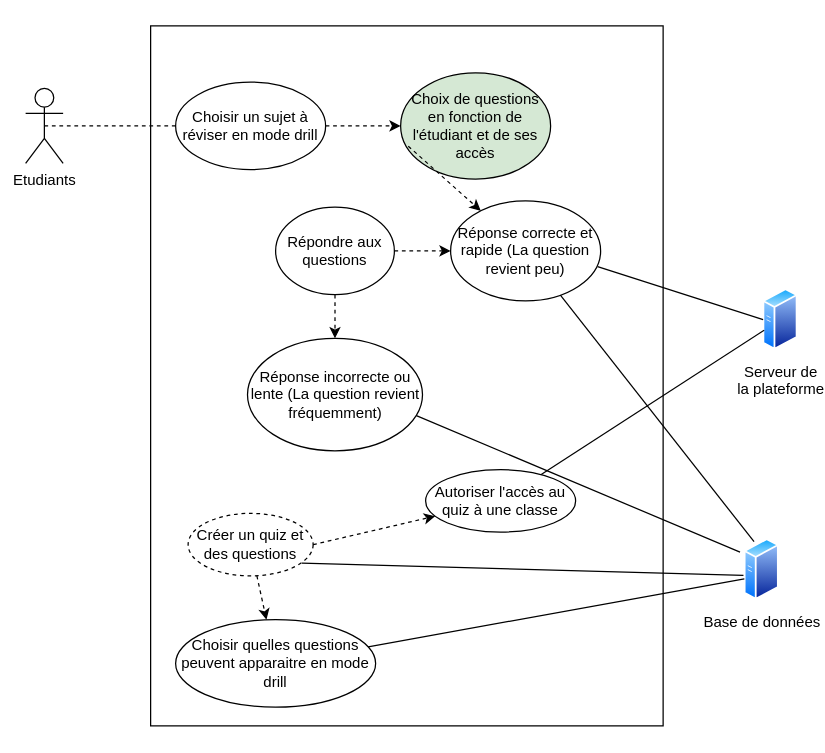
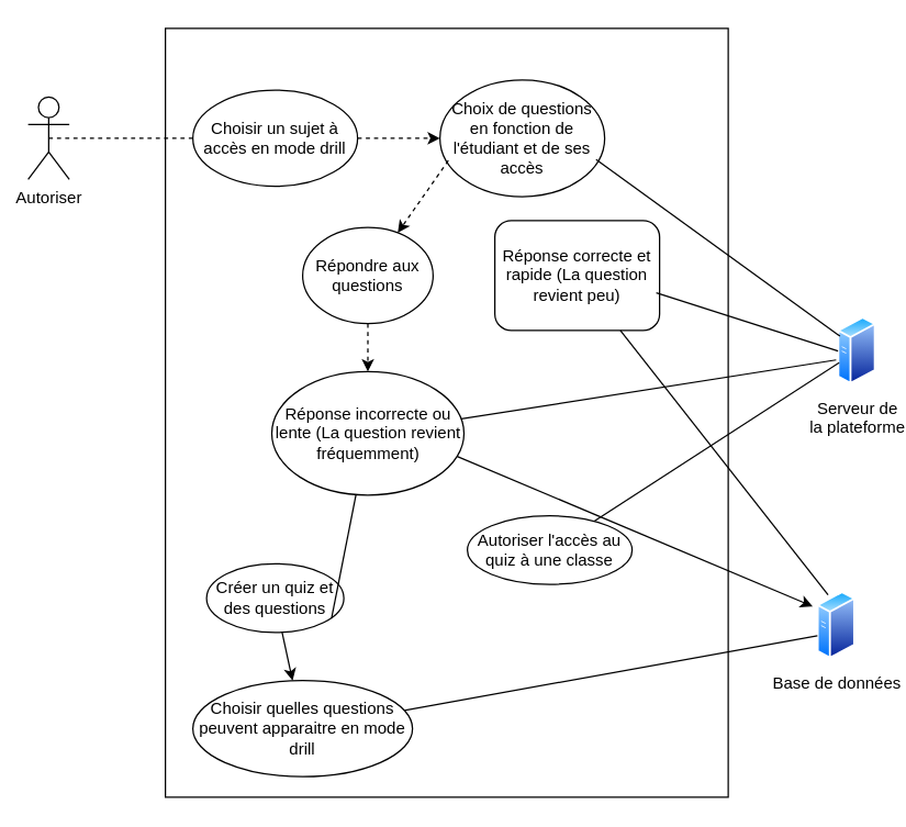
- <mxCell id="5" value="Choisir un sujet à réviser en mode drill" style="ellipse;whiteSpace=wrap;html=1;" vertex="1" parent="1"><mxGeometry x="140" y="65" width="120" height="70" as="geometry" /></mxCell>
+ <mxCell id="5" value="Choisir un sujet à accès en mode drill" style="ellipse;whiteSpace=wrap;html=1;" vertex="1" parent="1"><mxGeometry x="140" y="65" width="120" height="70" as="geometry" /></mxCell>
- <mxCell id="9" value="Choix de questions en fonction de l'étudiant et de ses accès" style="ellipse;whiteSpace=wrap;html=1;fillColor=#d5e8d4;" vertex="1" parent="1"><mxGeometry x="320" y="57.5" width="120" height="85" as="geometry" /></mxCell>
+ <mxCell id="9" value="Choix de questions en fonction de l'étudiant et de ses accès" style="ellipse;whiteSpace=wrap;html=1;" vertex="1" parent="1"><mxGeometry x="320" y="57.5" width="120" height="85" as="geometry" /></mxCell>
- <mxCell id="19" value="" style="html=1;labelBackgroundColor=#ffffff;startArrow=none;startFill=0;startSize=6;endArrow=classic;endFill=1;endSize=6;jettySize=auto;orthogonalLoop=1;strokeWidth=1;dashed=1;fontSize=14;rounded=0;exitX=0.051;exitY=0.691;exitDx=0;exitDy=0;exitPerimeter=0;" edge="1" parent="1" source="9" target="10"><mxGeometry width="60" height="60" relative="1" as="geometry"><mxPoint x="270" y="110" as="sourcePoint" /><mxPoint x="360" y="113" as="targetPoint" /></mxGeometry></mxCell>
+ <mxCell id="19" value="" style="html=1;labelBackgroundColor=#ffffff;startArrow=none;startFill=0;startSize=6;endArrow=classic;endFill=1;endSize=6;jettySize=auto;orthogonalLoop=1;strokeWidth=1;dashed=1;fontSize=14;rounded=0;exitX=0.051;exitY=0.691;exitDx=0;exitDy=0;exitPerimeter=0;" edge="1" parent="1" source="9" target="11"><mxGeometry width="60" height="60" relative="1" as="geometry"><mxPoint x="270" y="110" as="sourcePoint" /><mxPoint x="360" y="113" as="targetPoint" /></mxGeometry></mxCell>
- <mxCell id="3" value="Etudiants" style="shape=umlActor;verticalLabelPosition=bottom;verticalAlign=top;html=1;outlineConnect=0;" vertex="1" parent="1"><mxGeometry x="20" y="70" width="30" height="60" as="geometry" /></mxCell>
+ <mxCell id="3" value="Autoriser" style="shape=umlActor;verticalLabelPosition=bottom;verticalAlign=top;html=1;outlineConnect=0;" vertex="1" parent="1"><mxGeometry x="20" y="70" width="30" height="60" as="geometry" /></mxCell>
+ <mxCell id="17" value="" style="endArrow=none;html=1;rounded=0;exitX=0.948;exitY=0.683;exitDx=0;exitDy=0;exitPerimeter=0;entryX=0;entryY=0.25;entryDx=0;entryDy=0;" edge="1" parent="1" source="9" target="4"><mxGeometry width="50" height="50" relative="1" as="geometry"><mxPoint x="320" y="290" as="sourcePoint" /><mxPoint x="590" y="230" as="targetPoint" /></mxGeometry></mxCell>
- <mxCell id="21" value="" style="html=1;labelBackgroundColor=#ffffff;startArrow=none;startFill=0;startSize=6;endArrow=classic;endFill=1;endSize=6;jettySize=auto;orthogonalLoop=1;strokeWidth=1;dashed=1;fontSize=14;rounded=0;entryX=0;entryY=0.5;entryDx=0;entryDy=0;exitX=1;exitY=0.5;exitDx=0;exitDy=0;" edge="1" parent="1" source="11" target="10"><mxGeometry width="60" height="60" relative="1" as="geometry"><mxPoint x="278" y="240" as="sourcePoint" /><mxPoint x="280" y="280" as="targetPoint" /></mxGeometry></mxCell>
- <mxCell id="10" value="Réponse correcte et rapide (La question revient peu)" style="ellipse;whiteSpace=wrap;html=1;" vertex="1" parent="1"><mxGeometry x="360" y="160" width="120" height="80" as="geometry" /></mxCell>
+ <mxCell id="10" value="Réponse correcte et rapide (La question revient peu)" style="whiteSpace=wrap;html=1;rounded=1;" vertex="1" parent="1"><mxGeometry x="360" y="160" width="120" height="80" as="geometry" /></mxCell>
+ <mxCell id="22" value="" style="endArrow=none;html=1;rounded=0;entryX=-0.05;entryY=0.63;entryDx=0;entryDy=0;entryPerimeter=0;" edge="1" parent="1" source="12" target="4"><mxGeometry width="50" height="50" relative="1" as="geometry"><mxPoint x="474" y="128" as="sourcePoint" /><mxPoint x="600" y="250" as="targetPoint" /></mxGeometry></mxCell>
- <mxCell id="16" value="" style="html=1;labelBackgroundColor=#ffffff;startArrow=none;startFill=0;startSize=6;endArrow=classic;endFill=1;endSize=6;jettySize=auto;orthogonalLoop=1;strokeWidth=1;dashed=1;fontSize=14;rounded=0;exitX=1;exitY=0.5;exitDx=0;exitDy=0;" edge="1" parent="1" source="6" target="8"><mxGeometry width="60" height="60" relative="1" as="geometry"><mxPoint x="215" y="470" as="sourcePoint" /><mxPoint x="223" y="505" as="targetPoint" /></mxGeometry></mxCell>
- <mxCell id="6" value="Créer un quiz et des questions" style="ellipse;whiteSpace=wrap;html=1;dashed=1;" vertex="1" parent="1"><mxGeometry x="150" y="410" width="100" height="50" as="geometry" /></mxCell>
+ <mxCell id="6" value="Créer un quiz et des questions" style="ellipse;whiteSpace=wrap;html=1;" vertex="1" parent="1"><mxGeometry x="150" y="410" width="100" height="50" as="geometry" /></mxCell>
- <mxCell id="27" value="" style="endArrow=none;html=1;rounded=0;entryX=-0.124;entryY=0.22;entryDx=0;entryDy=0;entryPerimeter=0;exitX=0.965;exitY=0.687;exitDx=0;exitDy=0;exitPerimeter=0;" edge="1" parent="1" source="12" target="24"><mxGeometry width="50" height="50" relative="1" as="geometry"><mxPoint x="320" y="290" as="sourcePoint" /><mxPoint x="370" y="240" as="targetPoint" /></mxGeometry></mxCell>
+ <mxCell id="27" value="" style="endArrow=classic;html=1;rounded=0;entryX=-0.124;entryY=0.22;entryDx=0;entryDy=0;entryPerimeter=0;exitX=0.965;exitY=0.687;exitDx=0;exitDy=0;exitPerimeter=0;" edge="1" parent="1" source="12" target="24"><mxGeometry width="50" height="50" relative="1" as="geometry"><mxPoint x="320" y="290" as="sourcePoint" /><mxPoint x="370" y="240" as="targetPoint" /></mxGeometry></mxCell>
- <mxCell id="25" value="" style="endArrow=none;html=1;rounded=0;exitX=0.91;exitY=0.796;exitDx=0;exitDy=0;exitPerimeter=0;entryX=-0.026;entryY=0.592;entryDx=0;entryDy=0;entryPerimeter=0;" edge="1" parent="1" source="6" target="24"><mxGeometry width="50" height="50" relative="1" as="geometry"><mxPoint x="320" y="430" as="sourcePoint" /><mxPoint x="370" y="380" as="targetPoint" /></mxGeometry></mxCell>
+ <mxCell id="25" value="" style="endArrow=none;html=1;rounded=0;exitX=0.91;exitY=0.796;exitDx=0;exitDy=0;exitPerimeter=0;" edge="1" parent="1" source="6" target="12"><mxGeometry width="50" height="50" relative="1" as="geometry"><mxPoint x="320" y="430" as="sourcePoint" /><mxPoint x="370" y="380" as="targetPoint" /></mxGeometry></mxCell>
- <mxCell id="15" value="" style="html=1;labelBackgroundColor=#ffffff;startArrow=none;startFill=0;startSize=6;endArrow=classic;endFill=1;endSize=6;jettySize=auto;orthogonalLoop=1;strokeWidth=1;dashed=1;fontSize=14;rounded=0;" edge="1" parent="1" source="6" target="7"><mxGeometry width="60" height="60" relative="1" as="geometry"><mxPoint x="310" y="430" as="sourcePoint" /><mxPoint x="370" y="370" as="targetPoint" /></mxGeometry></mxCell>
+ <mxCell id="15" value="" style="html=1;labelBackgroundColor=#ffffff;startArrow=none;startFill=0;startSize=6;endArrow=classic;endFill=1;endSize=6;jettySize=auto;orthogonalLoop=1;strokeWidth=1;dashed=0;fontSize=14;rounded=0;" edge="1" parent="1" source="6" target="7"><mxGeometry width="60" height="60" relative="1" as="geometry"><mxPoint x="310" y="430" as="sourcePoint" /><mxPoint x="370" y="370" as="targetPoint" /></mxGeometry></mxCell>
